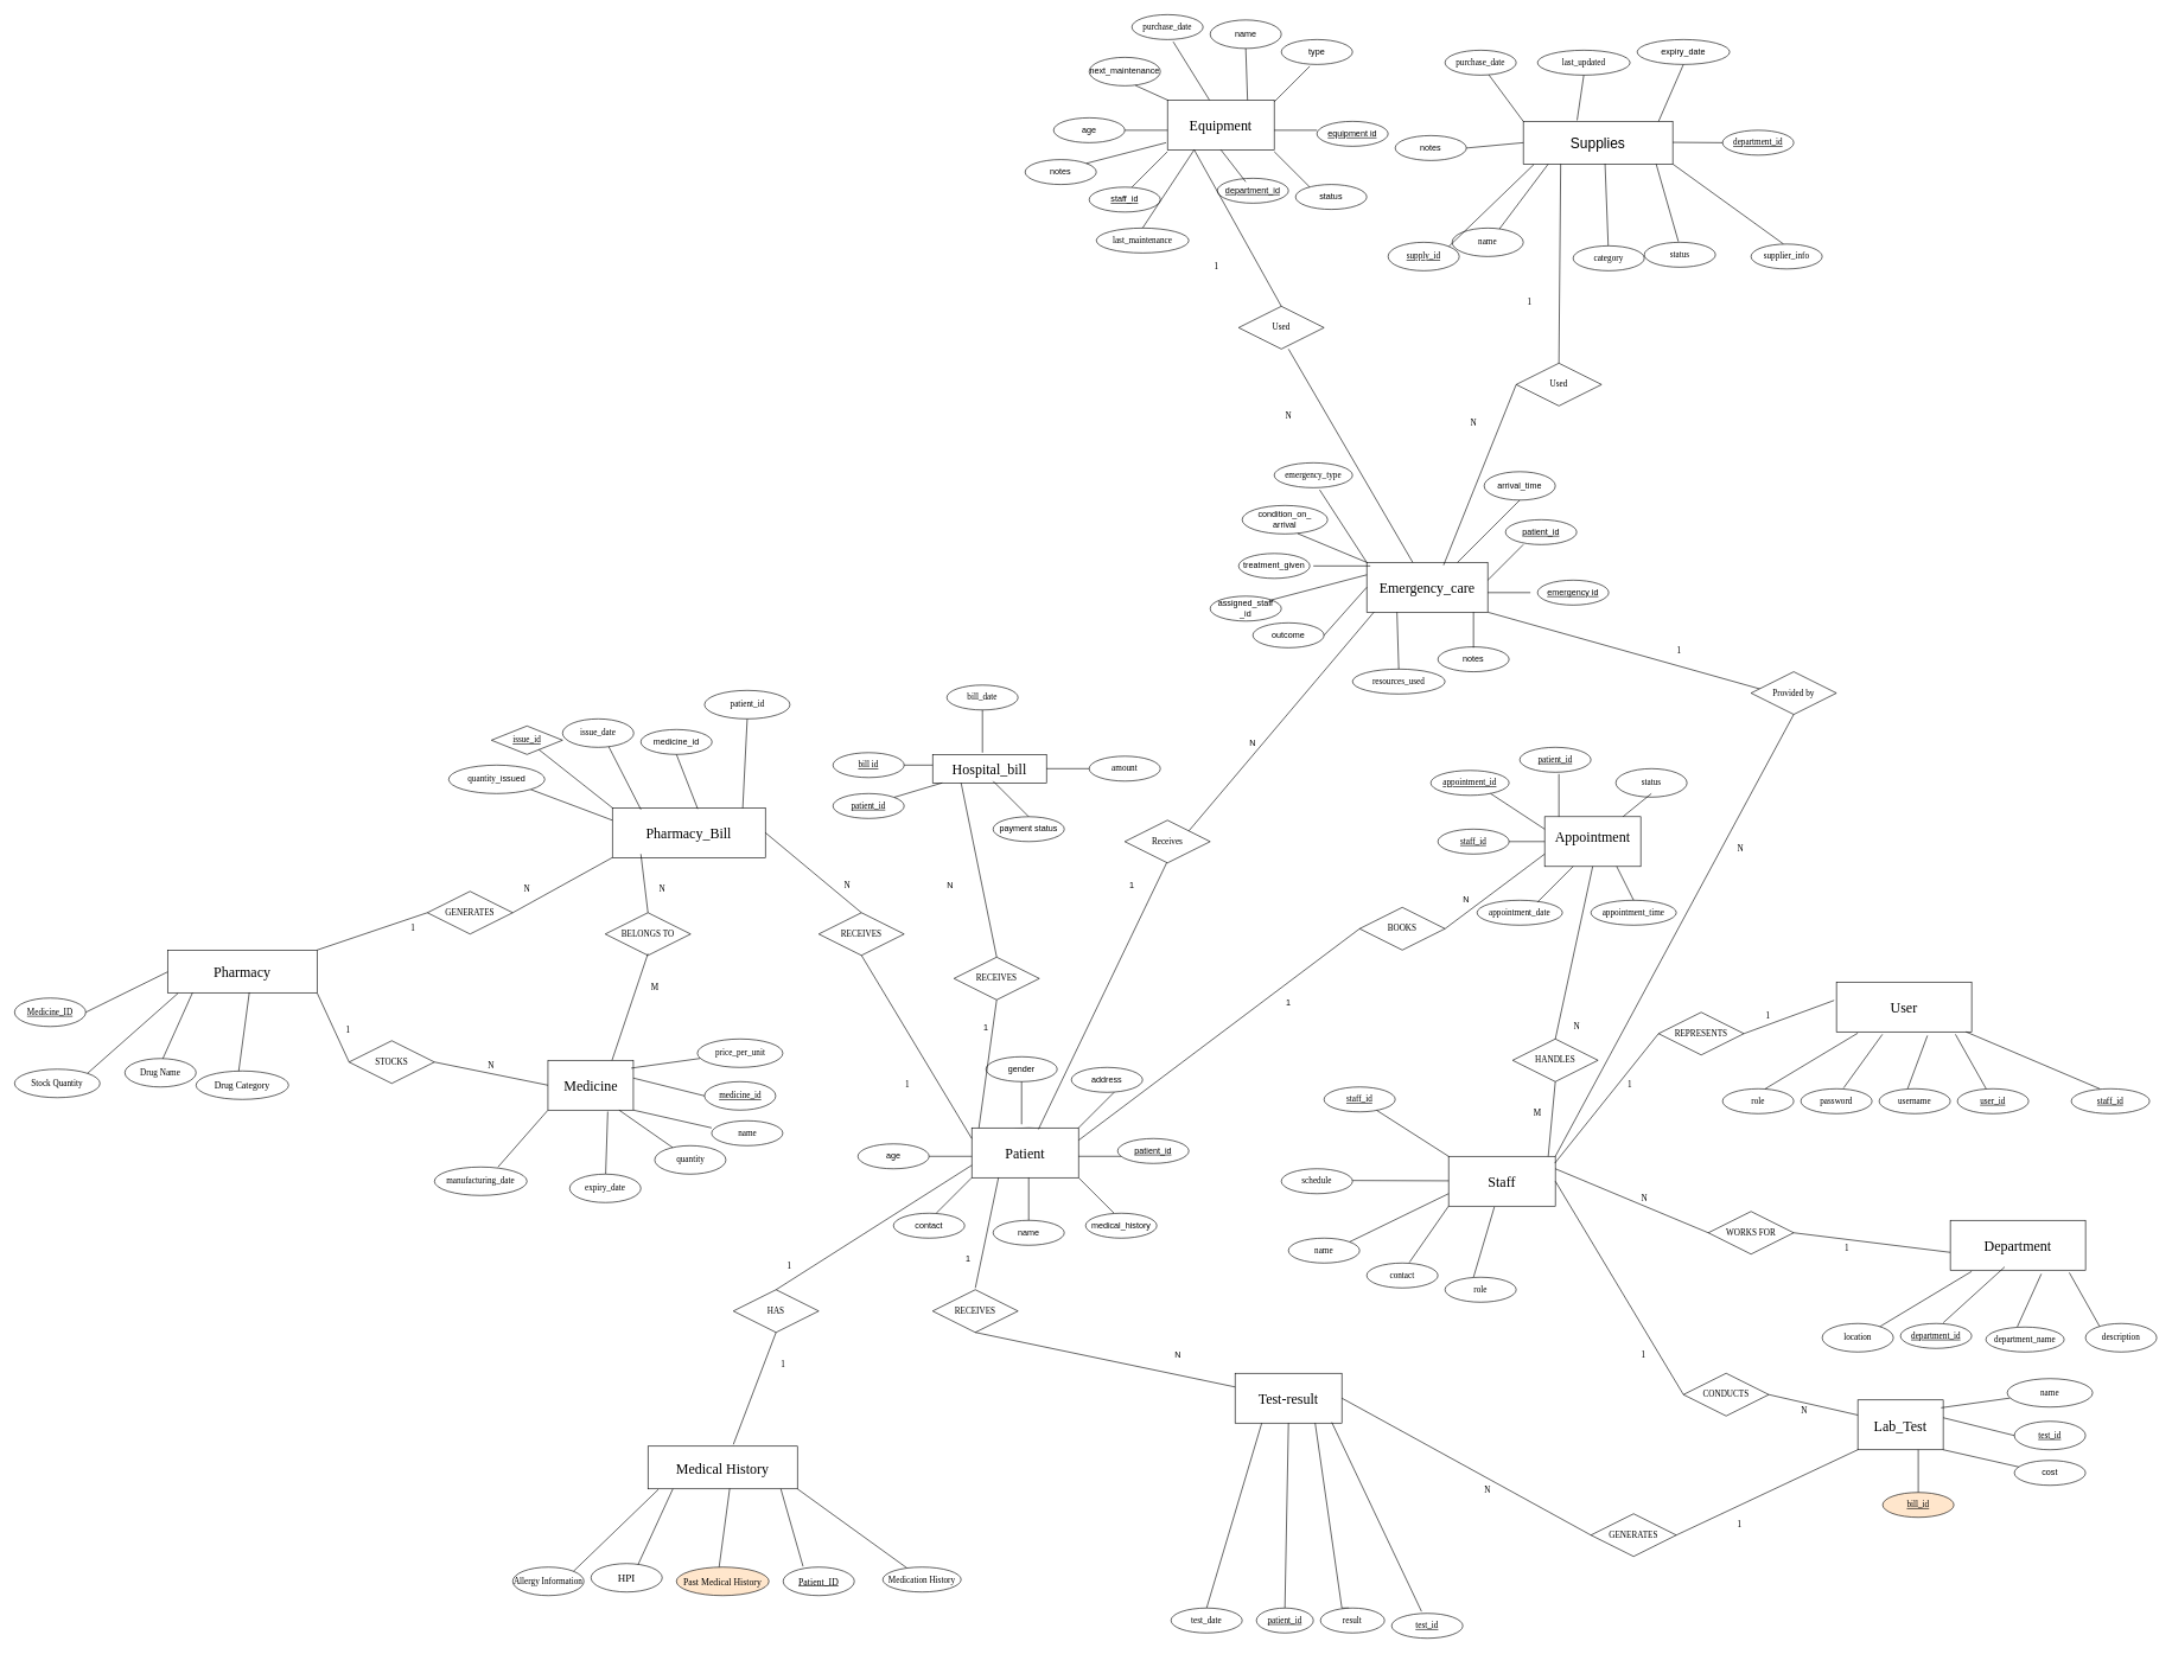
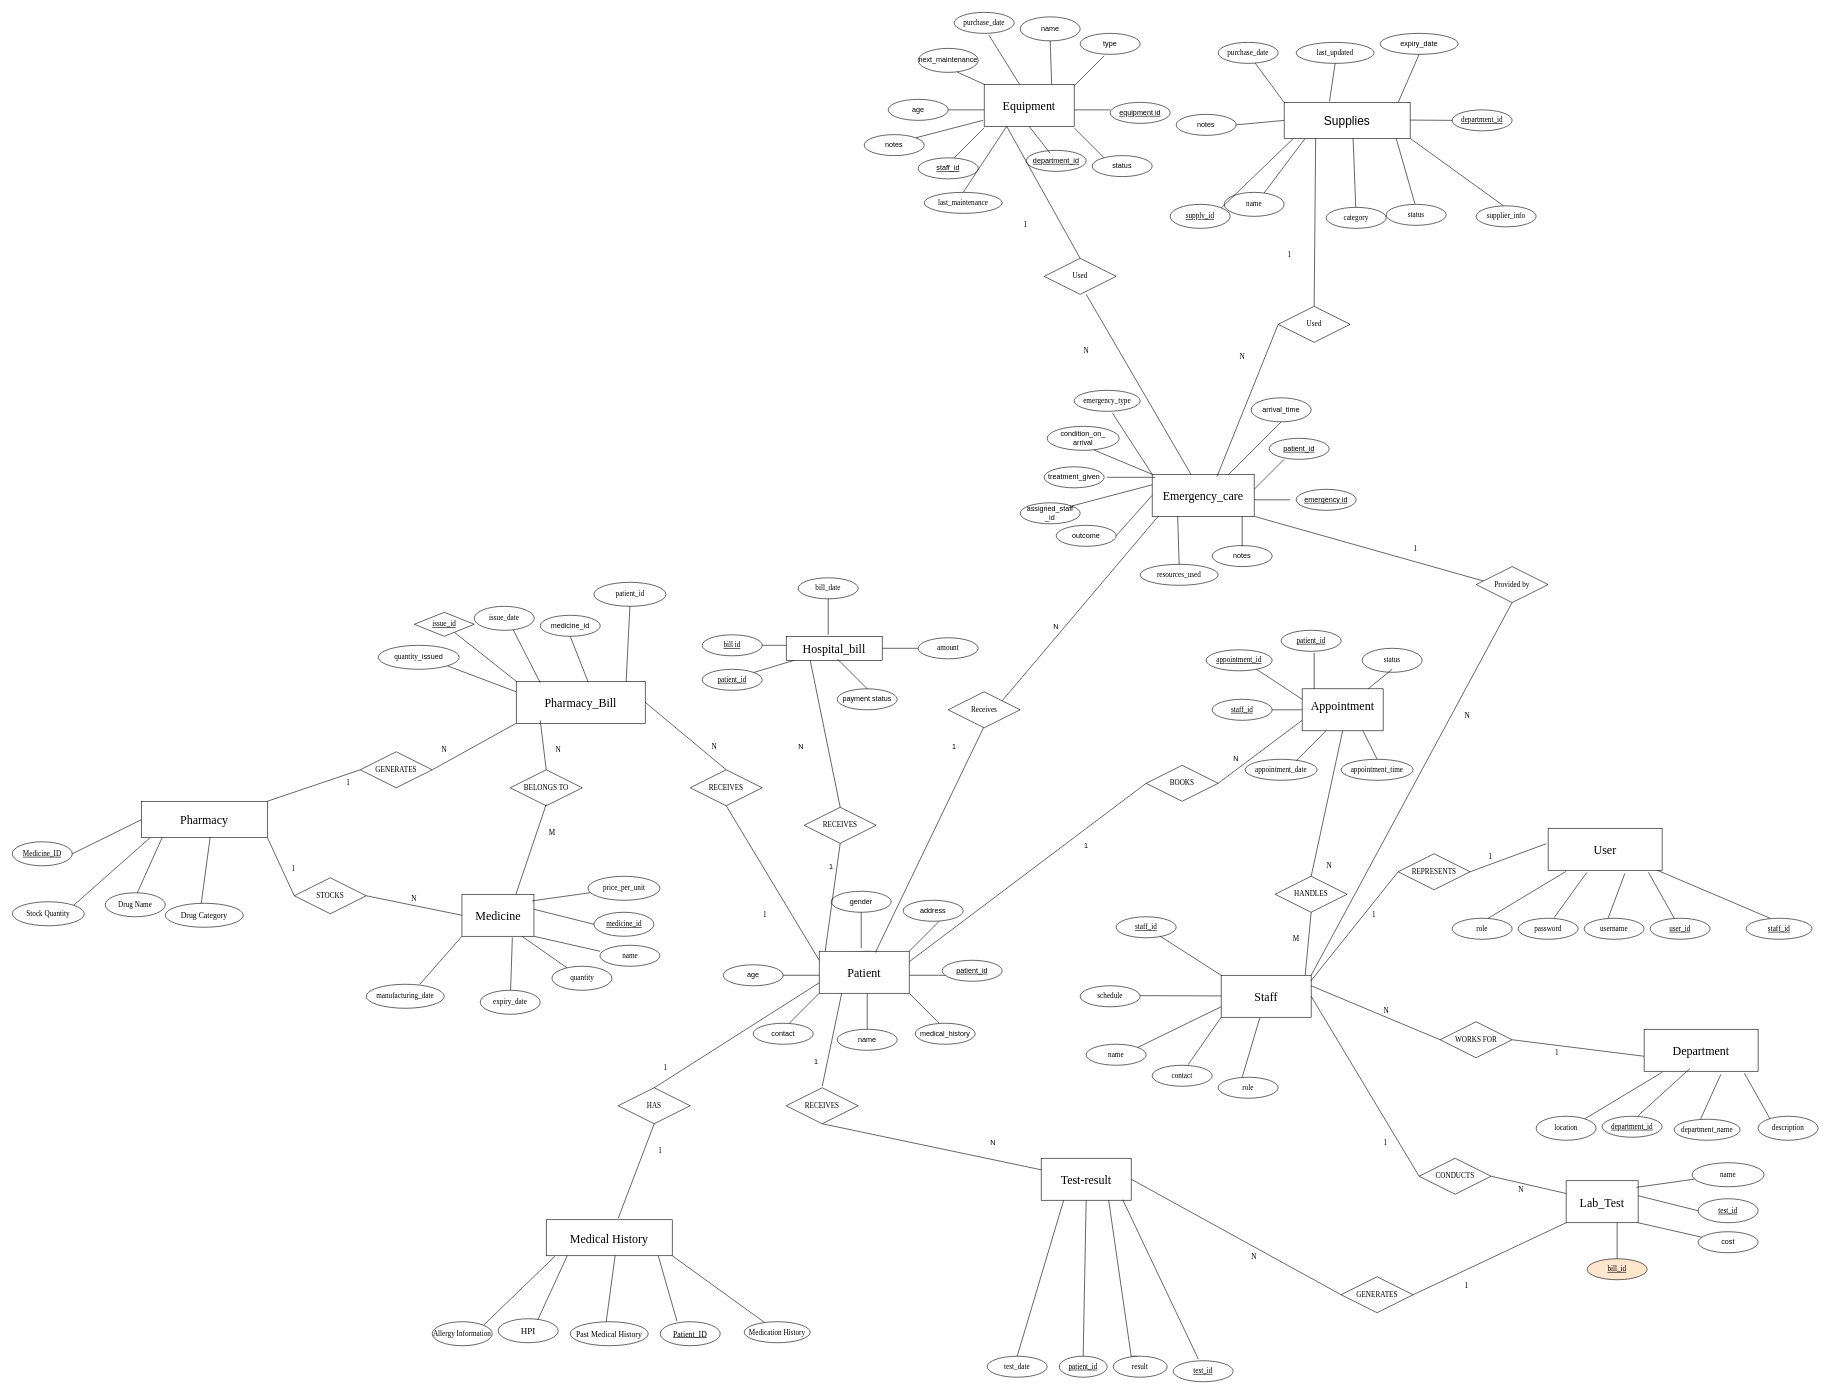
- <mxCell id="157" value="&lt;span data-end=&quot;799&quot; data-start=&quot;775&quot;&gt;&lt;font style=&quot;font-size: 13px;&quot; face=&quot;Lucida Console&quot;&gt;Past Medical History&lt;/font&gt;&lt;/span&gt;" style="ellipse;whiteSpace=wrap;html=1;align=center;fillColor=#ffe6cc;" parent="1" vertex="1"><mxGeometry x="950" y="2202.5" width="130" height="40" as="geometry" /></mxCell>
+ <mxCell id="157" value="&lt;span data-end=&quot;799&quot; data-start=&quot;775&quot;&gt;&lt;font style=&quot;font-size: 13px;&quot; face=&quot;Lucida Console&quot;&gt;Past Medical History&lt;/font&gt;&lt;/span&gt;" style="ellipse;whiteSpace=wrap;html=1;align=center;" parent="1" vertex="1"><mxGeometry x="950" y="2202.5" width="130" height="40" as="geometry" /></mxCell>
